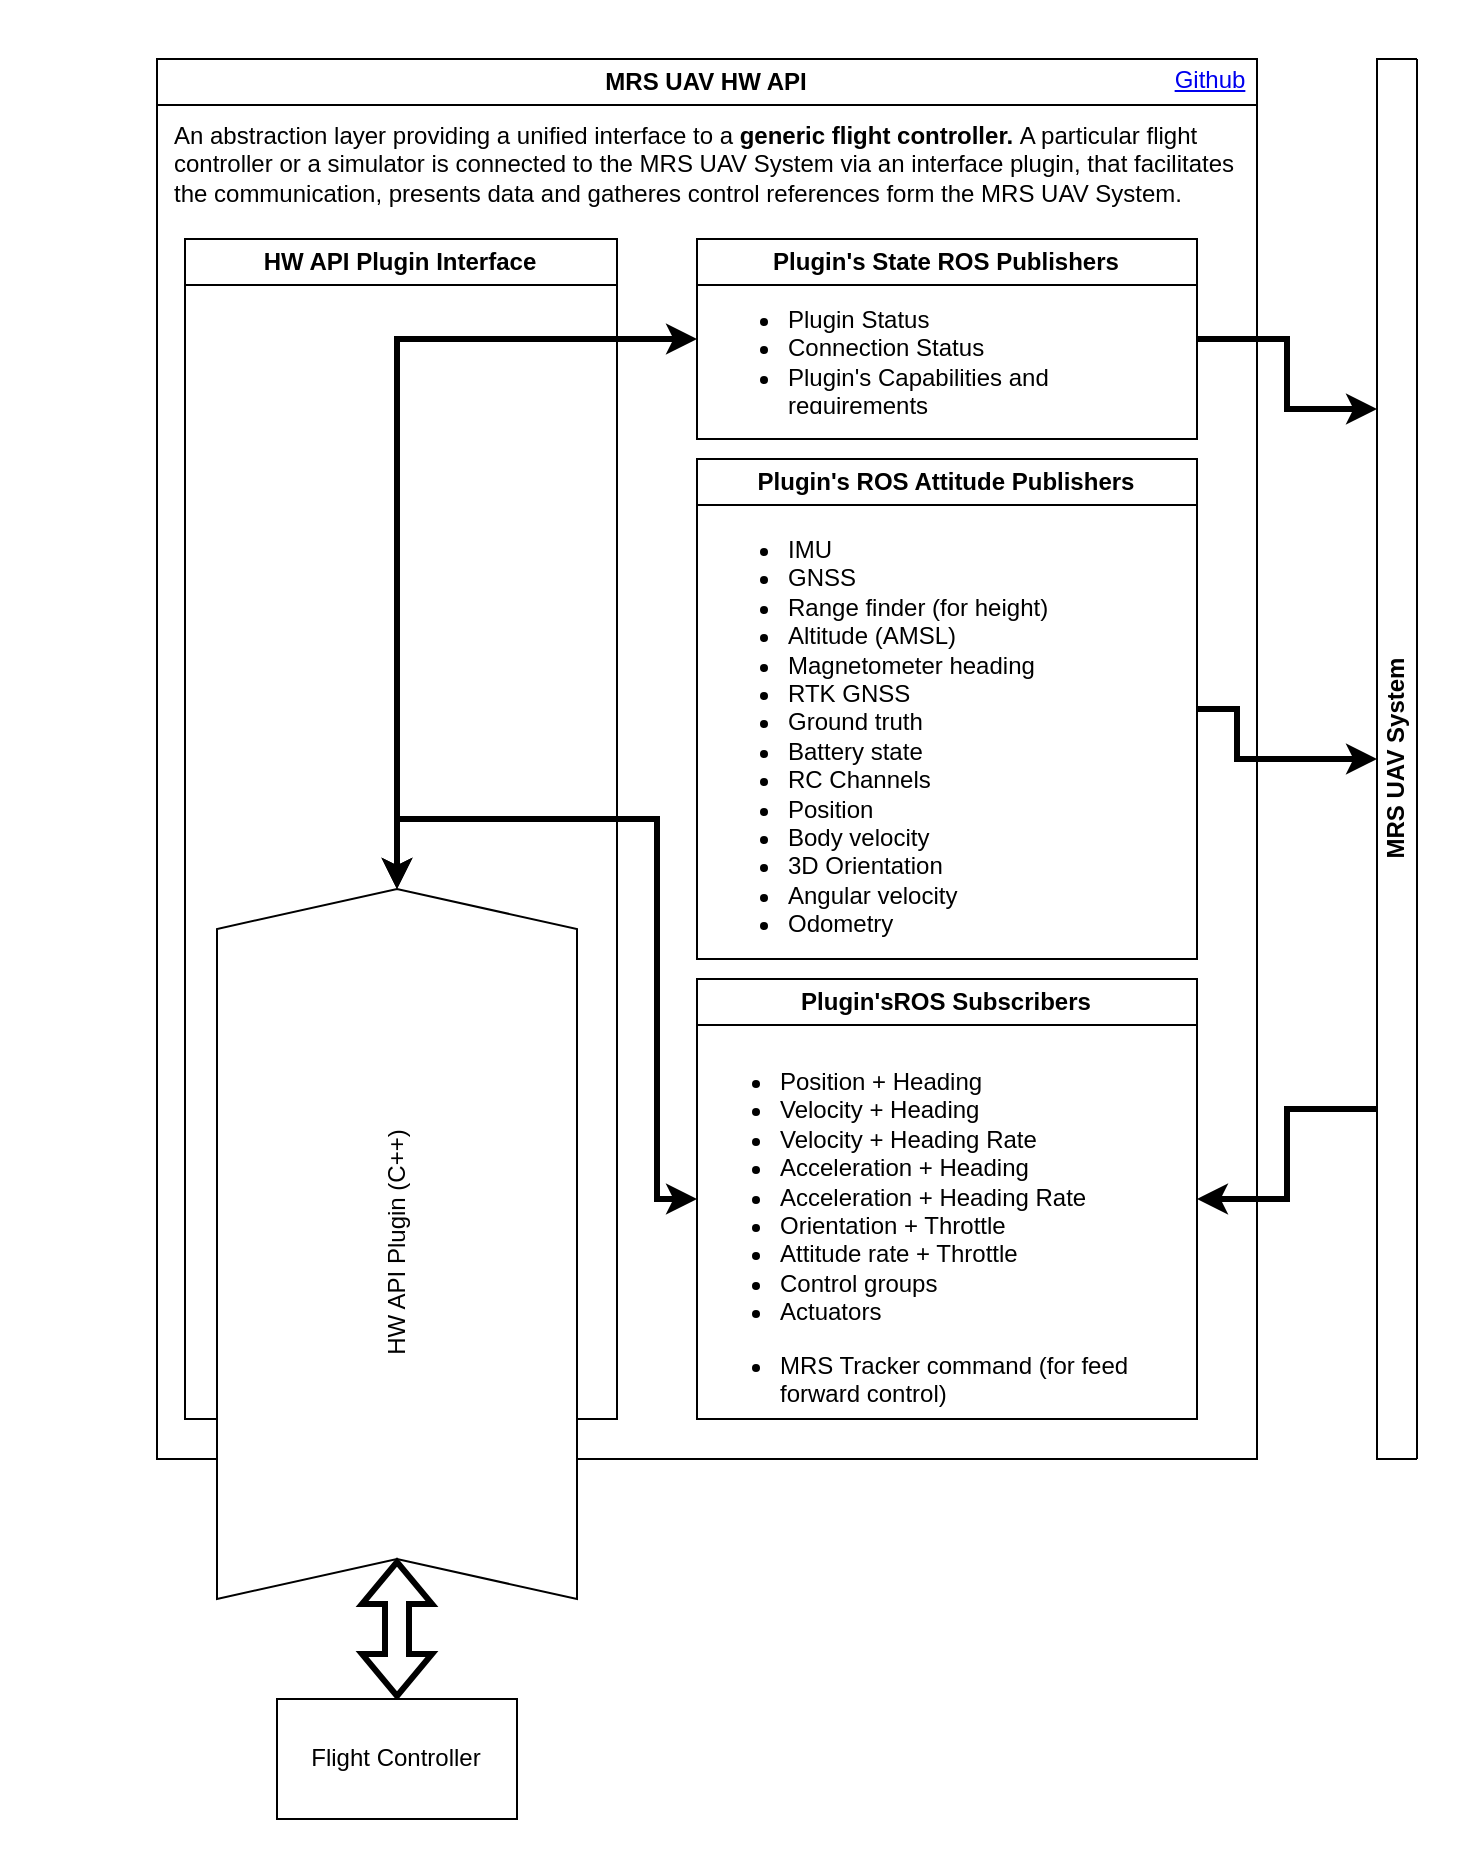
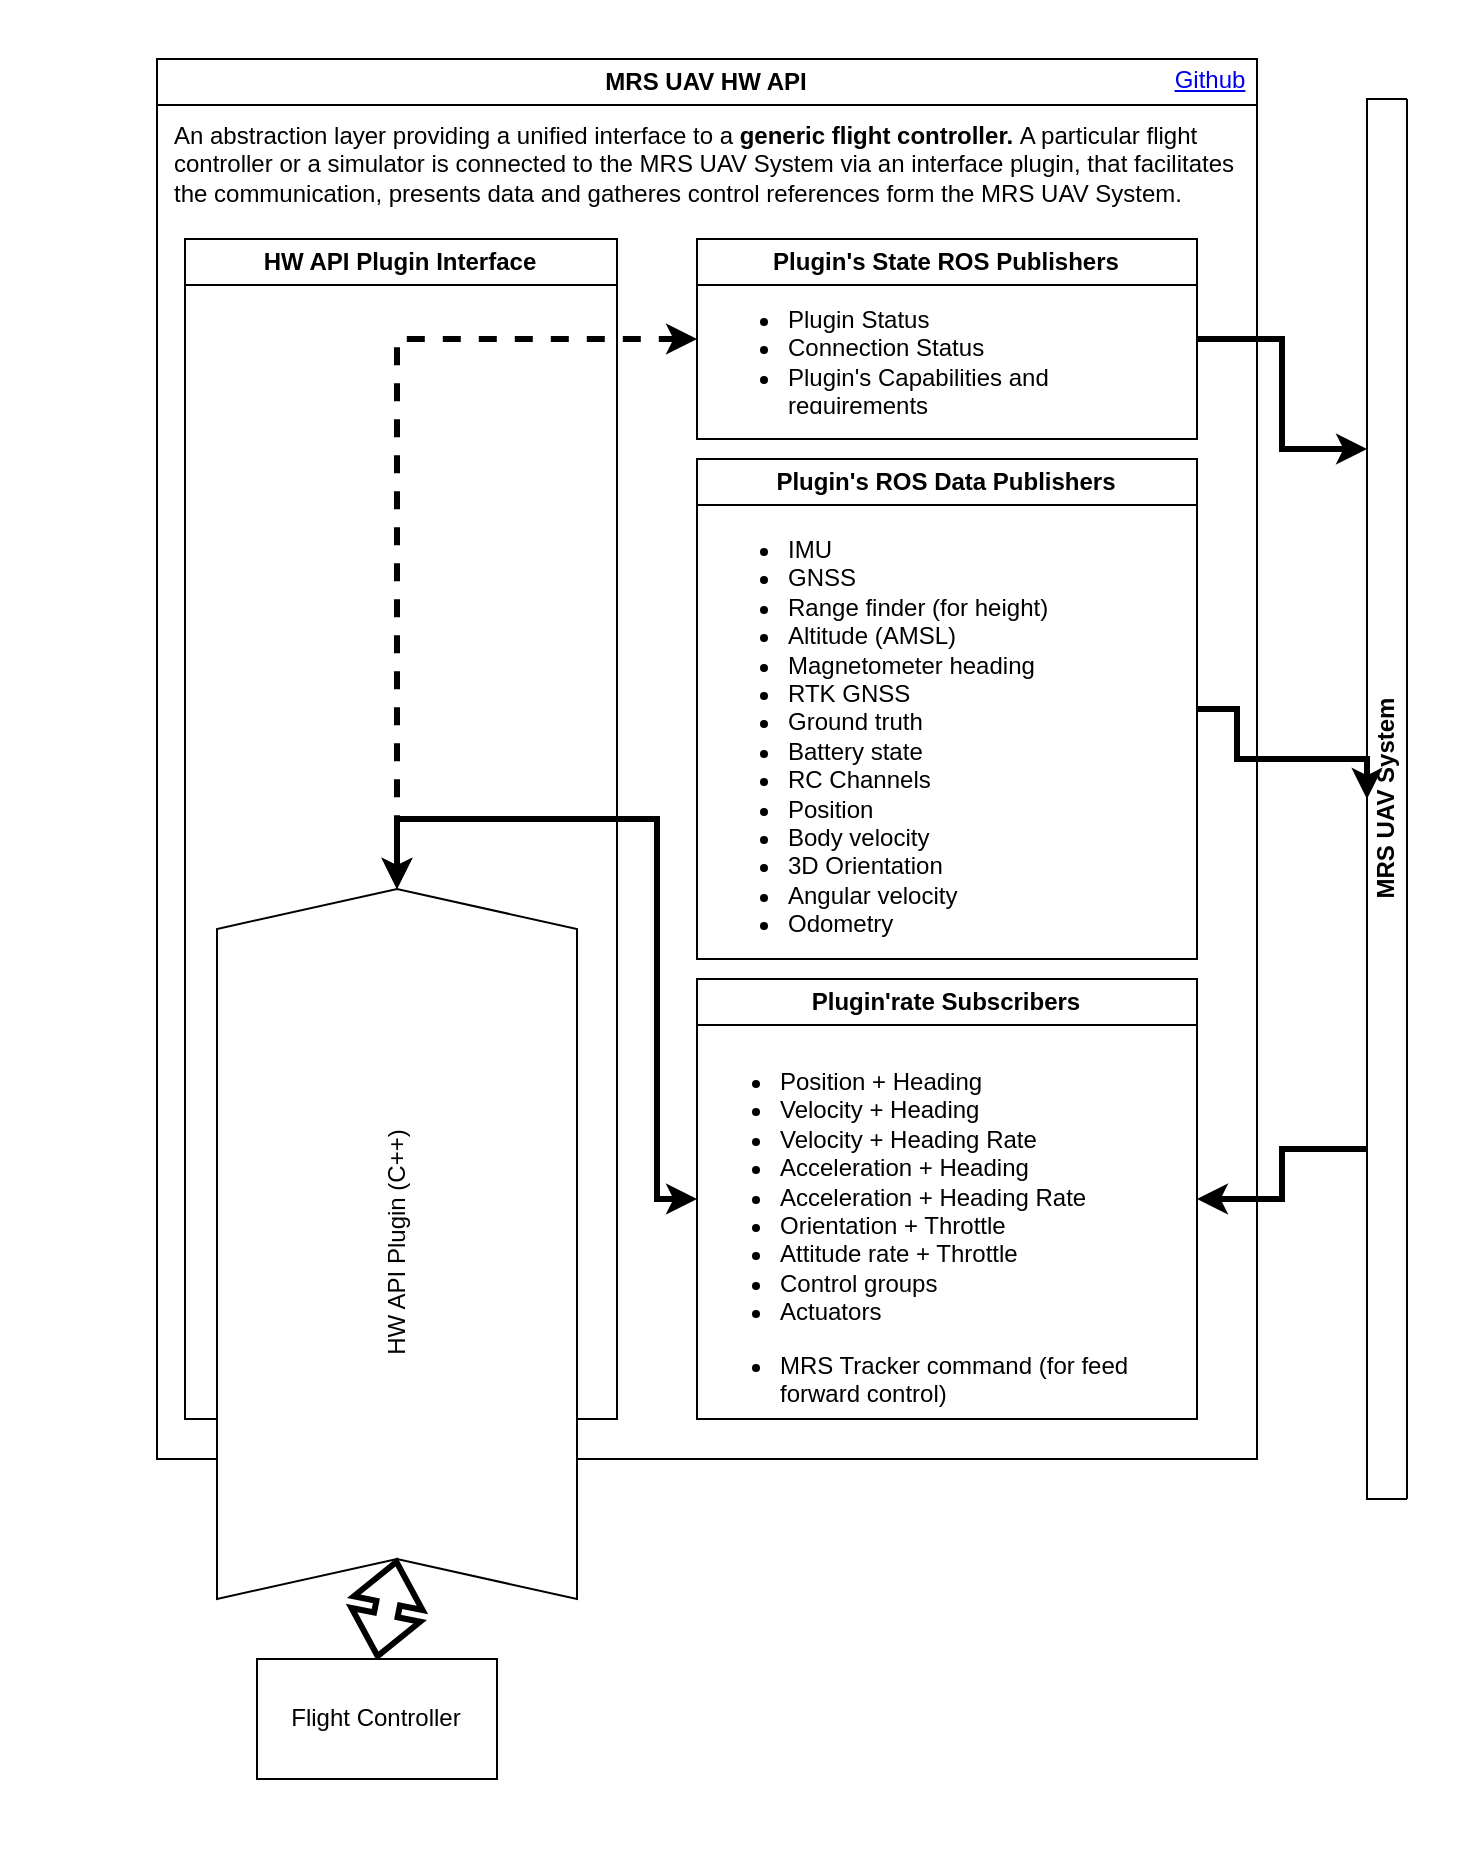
- <mxCell id="16" style="edgeStyle=orthogonalEdgeStyle;rounded=0;orthogonalLoop=1;jettySize=auto;html=1;exitX=0;exitY=0.5;exitDx=0;exitDy=0;entryX=1;entryY=0.5;entryDx=0;entryDy=0;startArrow=classic;startFill=1;strokeWidth=3;" edge="1" parent="1" source="7" target="15"><mxGeometry relative="1" as="geometry" /></mxCell>
+ <mxCell id="16" style="edgeStyle=orthogonalEdgeStyle;rounded=0;orthogonalLoop=1;jettySize=auto;html=1;exitX=0;exitY=0.5;exitDx=0;exitDy=0;entryX=1;entryY=0.5;entryDx=0;entryDy=0;startArrow=classic;startFill=1;strokeWidth=3;dashed=1;" edge="1" parent="1" source="7" target="15"><mxGeometry relative="1" as="geometry" /></mxCell>
- <mxCell id="3" value="Plugin's ROS Attitude Publishers" style="swimlane;whiteSpace=wrap;html=1;" vertex="1" parent="2"><mxGeometry x="270" y="200" width="250" height="250" as="geometry" /></mxCell>
+ <mxCell id="3" value="Plugin's ROS Data Publishers" style="swimlane;whiteSpace=wrap;html=1;" vertex="1" parent="2"><mxGeometry x="270" y="200" width="250" height="250" as="geometry" /></mxCell>
- <mxCell id="13" value="MRS UAV System" style="swimlane;horizontal=0;whiteSpace=wrap;html=1;" vertex="1" parent="1"><mxGeometry x="688" y="29" width="20" height="700" as="geometry" /></mxCell>
+ <mxCell id="13" value="MRS UAV System" style="swimlane;horizontal=0;whiteSpace=wrap;html=1;" vertex="1" parent="1"><mxGeometry x="683" y="49" width="20" height="700" as="geometry" /></mxCell>
- <mxCell id="5" value="Plugin'sROS Subscribers" style="swimlane;whiteSpace=wrap;html=1;" vertex="1" parent="2"><mxGeometry x="270" y="460" width="250" height="220" as="geometry" /></mxCell>
+ <mxCell id="5" value="Plugin'rate Subscribers" style="swimlane;whiteSpace=wrap;html=1;" vertex="1" parent="2"><mxGeometry x="270" y="460" width="250" height="220" as="geometry" /></mxCell>
- <mxCell id="19" value="Flight Controller" style="rounded=0;whiteSpace=wrap;html=1;" vertex="1" parent="1"><mxGeometry x="138" y="849" width="120" height="60" as="geometry" /></mxCell>
+ <mxCell id="19" value="Flight Controller" style="rounded=0;whiteSpace=wrap;html=1;" vertex="1" parent="1"><mxGeometry x="128" y="829" width="120" height="60" as="geometry" /></mxCell>
